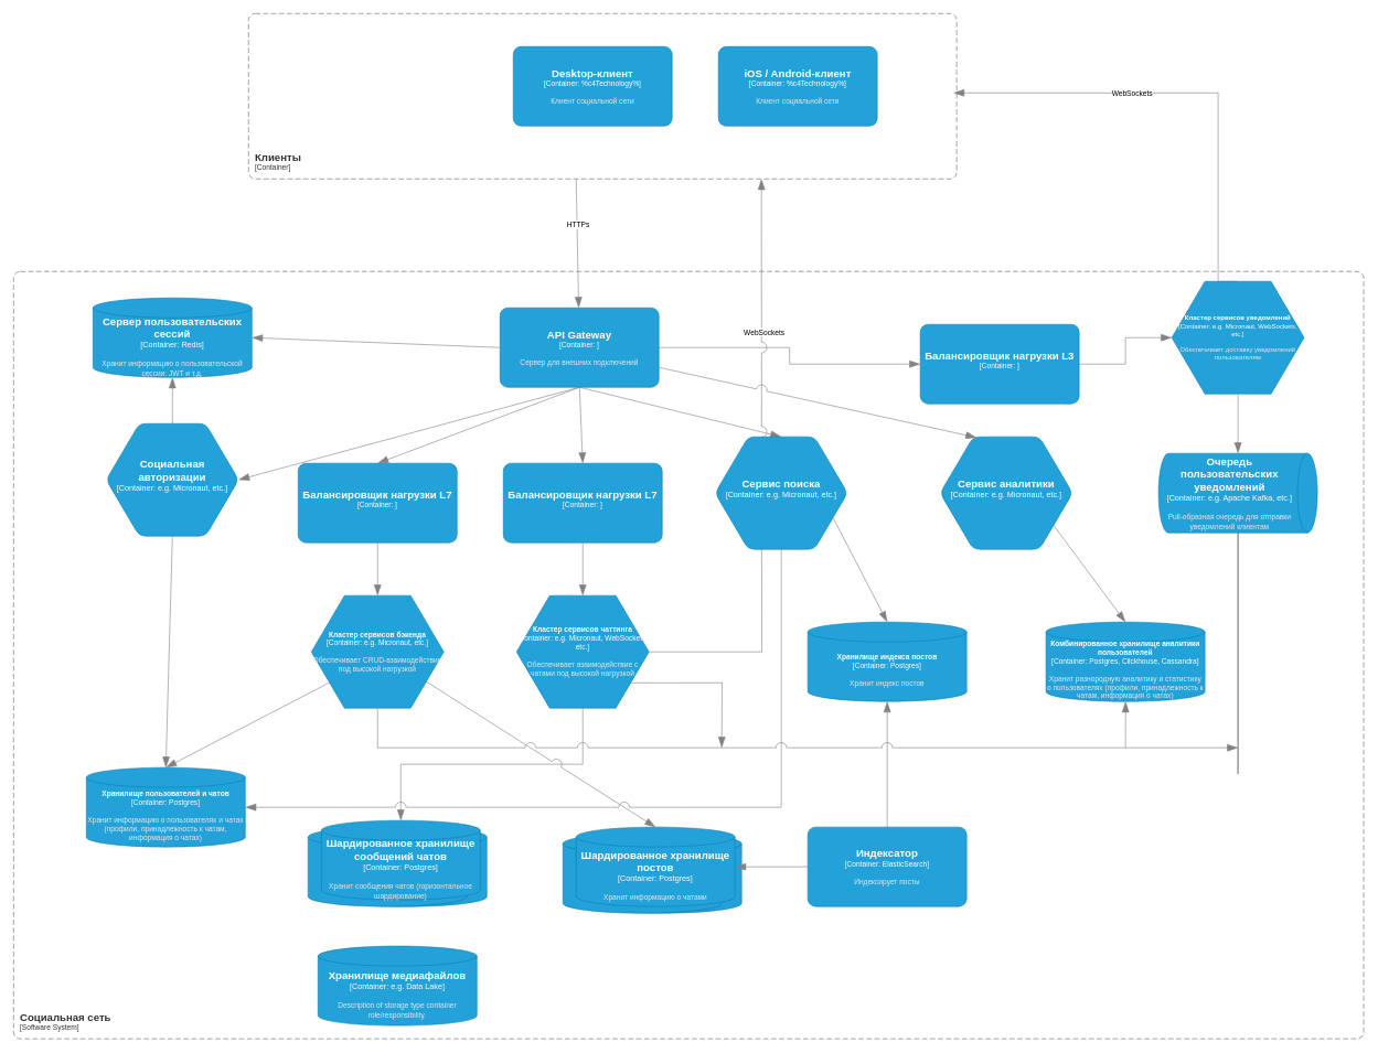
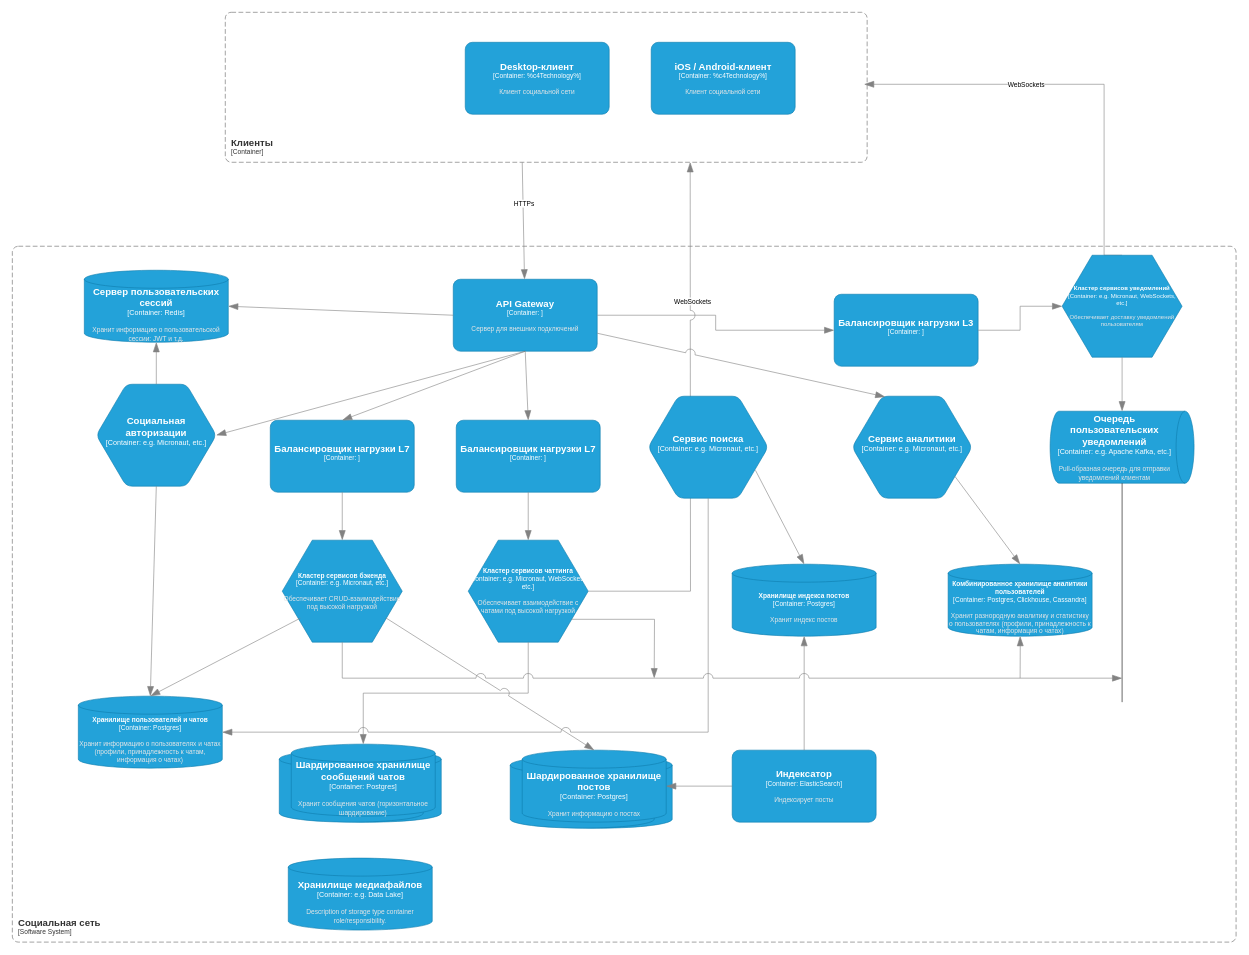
- <mxCell id="24" value="" style="endArrow=blockThin;html=1;fontSize=10;fontColor=#404040;strokeWidth=1;endFill=1;strokeColor=#828282;elbow=vertical;metaEdit=1;endSize=14;startSize=14;jumpStyle=arc;jumpSize=16;rounded=0;exitX=0.5;exitY=1;exitDx=0;exitDy=0;exitPerimeter=0;entryX=0.5;entryY=0;entryDx=0;entryDy=0;entryPerimeter=0;" edge="1" parent="1" source="4" target="48"><mxGeometry width="240" relative="1" as="geometry"><mxPoint x="890" y="620" as="sourcePoint" /><mxPoint x="1050" y="980" as="targetPoint" /></mxGeometry></mxCell>
- <mxCell id="14" value="&lt;font style=&quot;font-size: 16px&quot;&gt;&lt;b&gt;Шардированное хранилище постов&lt;/b&gt;&lt;/font&gt;&lt;div&gt;[Container:&amp;nbsp;Postgres]&lt;/div&gt;&lt;br&gt;&lt;div&gt;&lt;font style=&quot;font-size: 11px&quot;&gt;&lt;font color=&quot;#E6E6E6&quot;&gt;Хранит информацию о чатами&lt;/font&gt;&lt;/div&gt;" style="shape=cylinder3;size=15;whiteSpace=wrap;html=1;boundedLbl=1;rounded=0;labelBackgroundColor=none;fillColor=#23A2D9;fontSize=12;fontColor=#ffffff;align=center;strokeColor=#0E7DAD;metaEdit=1;points=[[0.5,0,0],[1,0.25,0],[1,0.5,0],[1,0.75,0],[0.5,1,0],[0,0.75,0],[0,0.5,0],[0,0.25,0]];resizable=0;" vertex="1" parent="1"><mxGeometry x="870" y="1250" width="240" height="120" as="geometry" /></mxCell>
+ <mxCell id="14" value="&lt;font style=&quot;font-size: 16px&quot;&gt;&lt;b&gt;Шардированное хранилище постов&lt;/b&gt;&lt;/font&gt;&lt;div&gt;[Container:&amp;nbsp;Postgres]&lt;/div&gt;&lt;br&gt;&lt;div&gt;&lt;font style=&quot;font-size: 11px&quot;&gt;&lt;font color=&quot;#E6E6E6&quot;&gt;Хранит информацию о постах&lt;/font&gt;&lt;/div&gt;" style="shape=cylinder3;size=15;whiteSpace=wrap;html=1;boundedLbl=1;rounded=0;labelBackgroundColor=none;fillColor=#23A2D9;fontSize=12;fontColor=#ffffff;align=center;strokeColor=#0E7DAD;metaEdit=1;points=[[0.5,0,0],[1,0.25,0],[1,0.5,0],[1,0.75,0],[0.5,1,0],[0,0.75,0],[0,0.5,0],[0,0.25,0]];resizable=0;" vertex="1" parent="1"><mxGeometry x="870" y="1250" width="240" height="120" as="geometry" /></mxCell>
